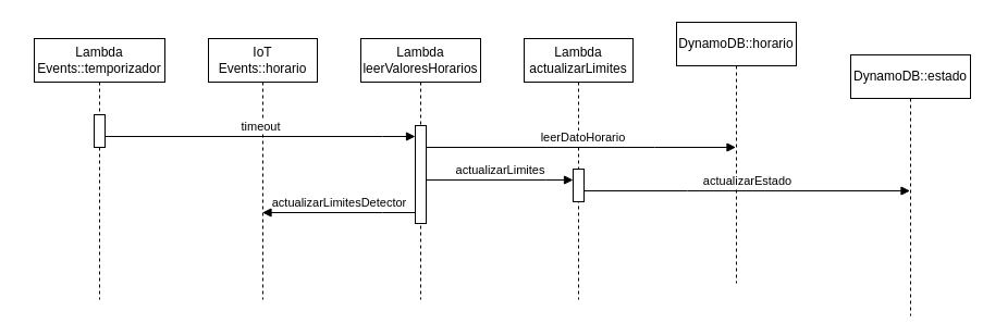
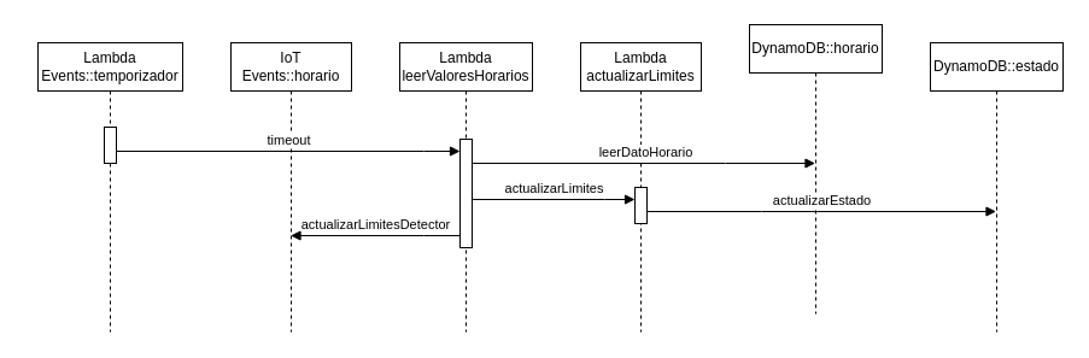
- <mxCell id="16" value="DynamoDB::estado" style="shape=umlLifeline;perimeter=lifelinePerimeter;whiteSpace=wrap;html=1;container=1;dropTarget=0;collapsible=0;recursiveResize=0;outlineConnect=0;portConstraint=eastwest;newEdgeStyle={&quot;edgeStyle&quot;:&quot;elbowEdgeStyle&quot;,&quot;elbow&quot;:&quot;vertical&quot;,&quot;curved&quot;:0,&quot;rounded&quot;:0};" vertex="1" parent="1"><mxGeometry x="781" y="50" width="110" height="240" as="geometry" /></mxCell>
+ <mxCell id="16" value="DynamoDB::estado" style="shape=umlLifeline;perimeter=lifelinePerimeter;whiteSpace=wrap;html=1;container=1;dropTarget=0;collapsible=0;recursiveResize=0;outlineConnect=0;portConstraint=eastwest;newEdgeStyle={&quot;edgeStyle&quot;:&quot;elbowEdgeStyle&quot;,&quot;elbow&quot;:&quot;vertical&quot;,&quot;curved&quot;:0,&quot;rounded&quot;:0};" vertex="1" parent="1"><mxGeometry x="771" y="35" width="110" height="240" as="geometry" /></mxCell>
